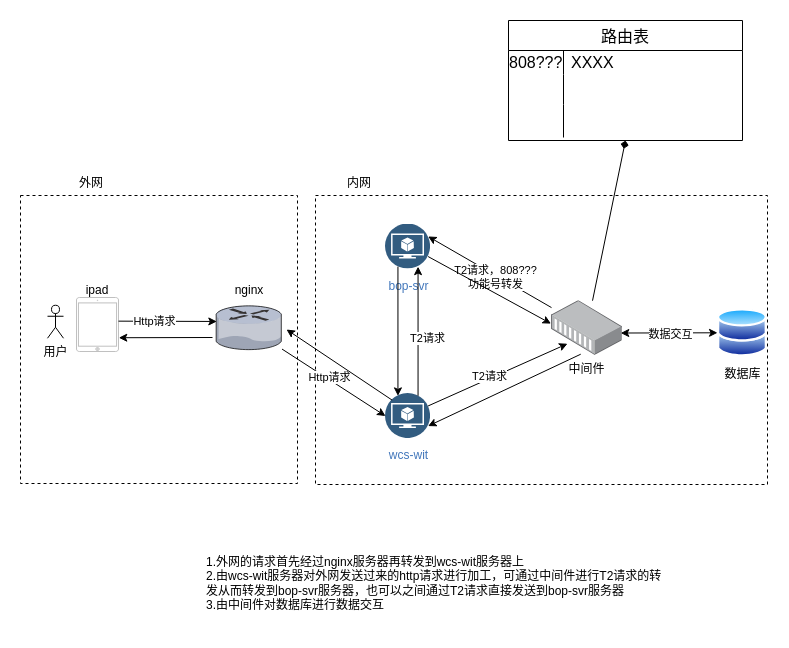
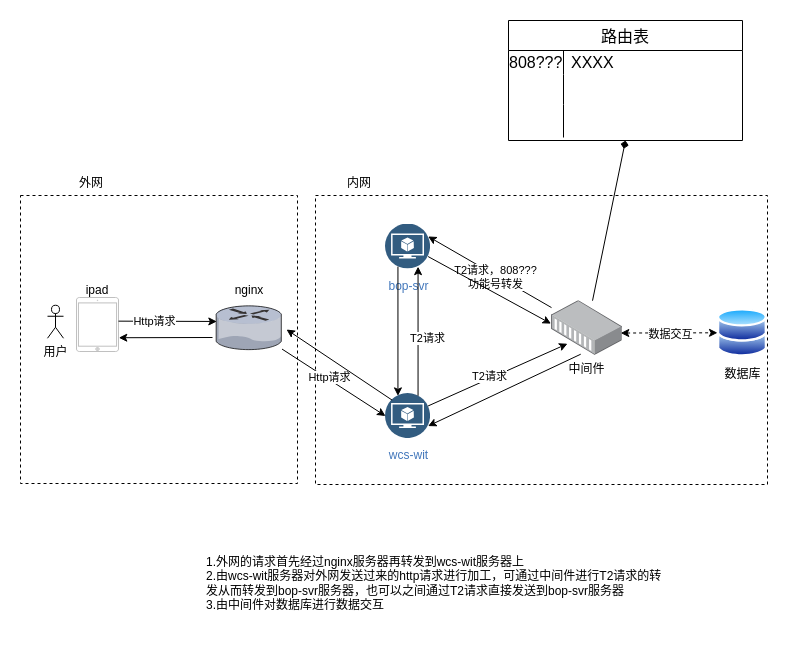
- <mxCell id="25" value="" style="endArrow=classic;startArrow=classic;html=1;rounded=0;entryX=0;entryY=0.5;entryDx=0;entryDy=0;exitX=0.978;exitY=0.592;exitDx=0;exitDy=0;exitPerimeter=0;" edge="1" parent="1" source="13" target="12"><mxGeometry width="50" height="50" relative="1" as="geometry"><mxPoint x="364" y="330" as="sourcePoint" /><mxPoint x="414" y="280" as="targetPoint" /></mxGeometry></mxCell>
+ <mxCell id="25" value="" style="endArrow=classic;startArrow=classic;html=1;rounded=0;entryX=0;entryY=0.5;entryDx=0;entryDy=0;exitX=0.978;exitY=0.592;exitDx=0;exitDy=0;exitPerimeter=0;dashed=1;" edge="1" parent="1" source="13" target="12"><mxGeometry width="50" height="50" relative="1" as="geometry"><mxPoint x="364" y="330" as="sourcePoint" /><mxPoint x="414" y="280" as="targetPoint" /></mxGeometry></mxCell>
